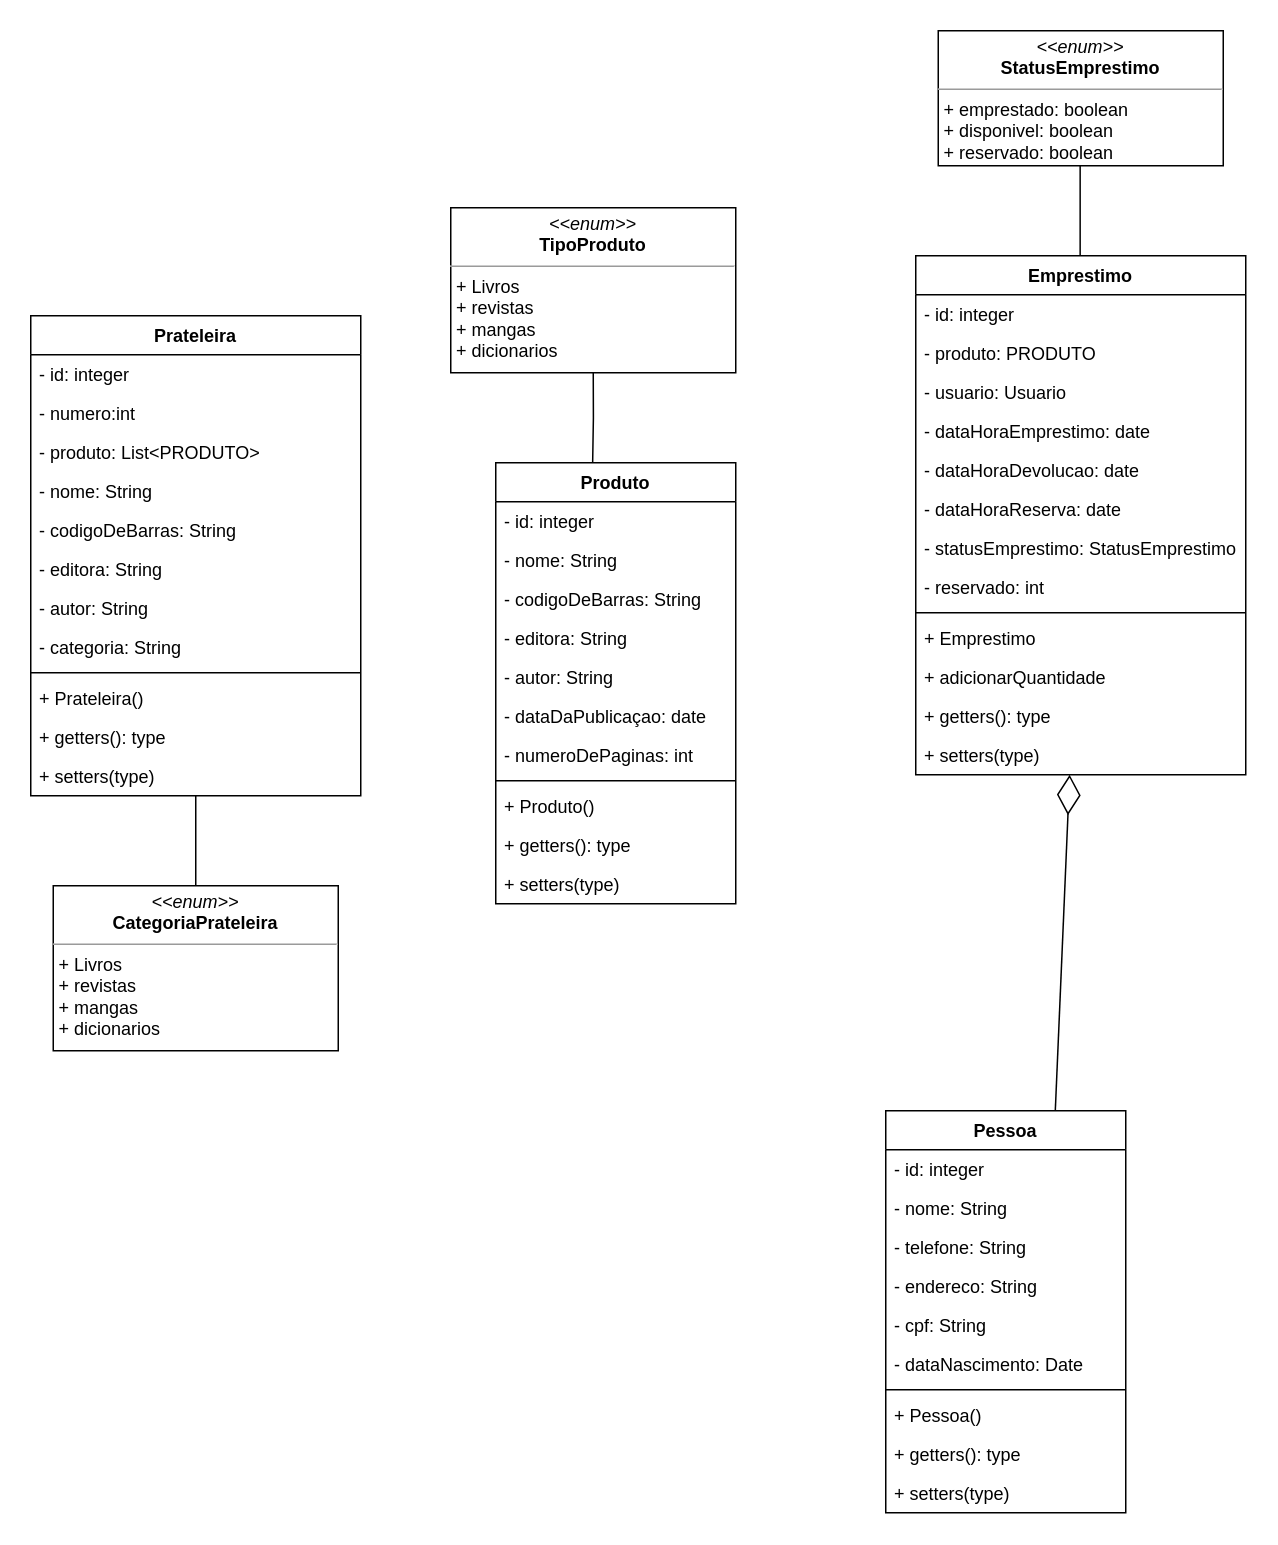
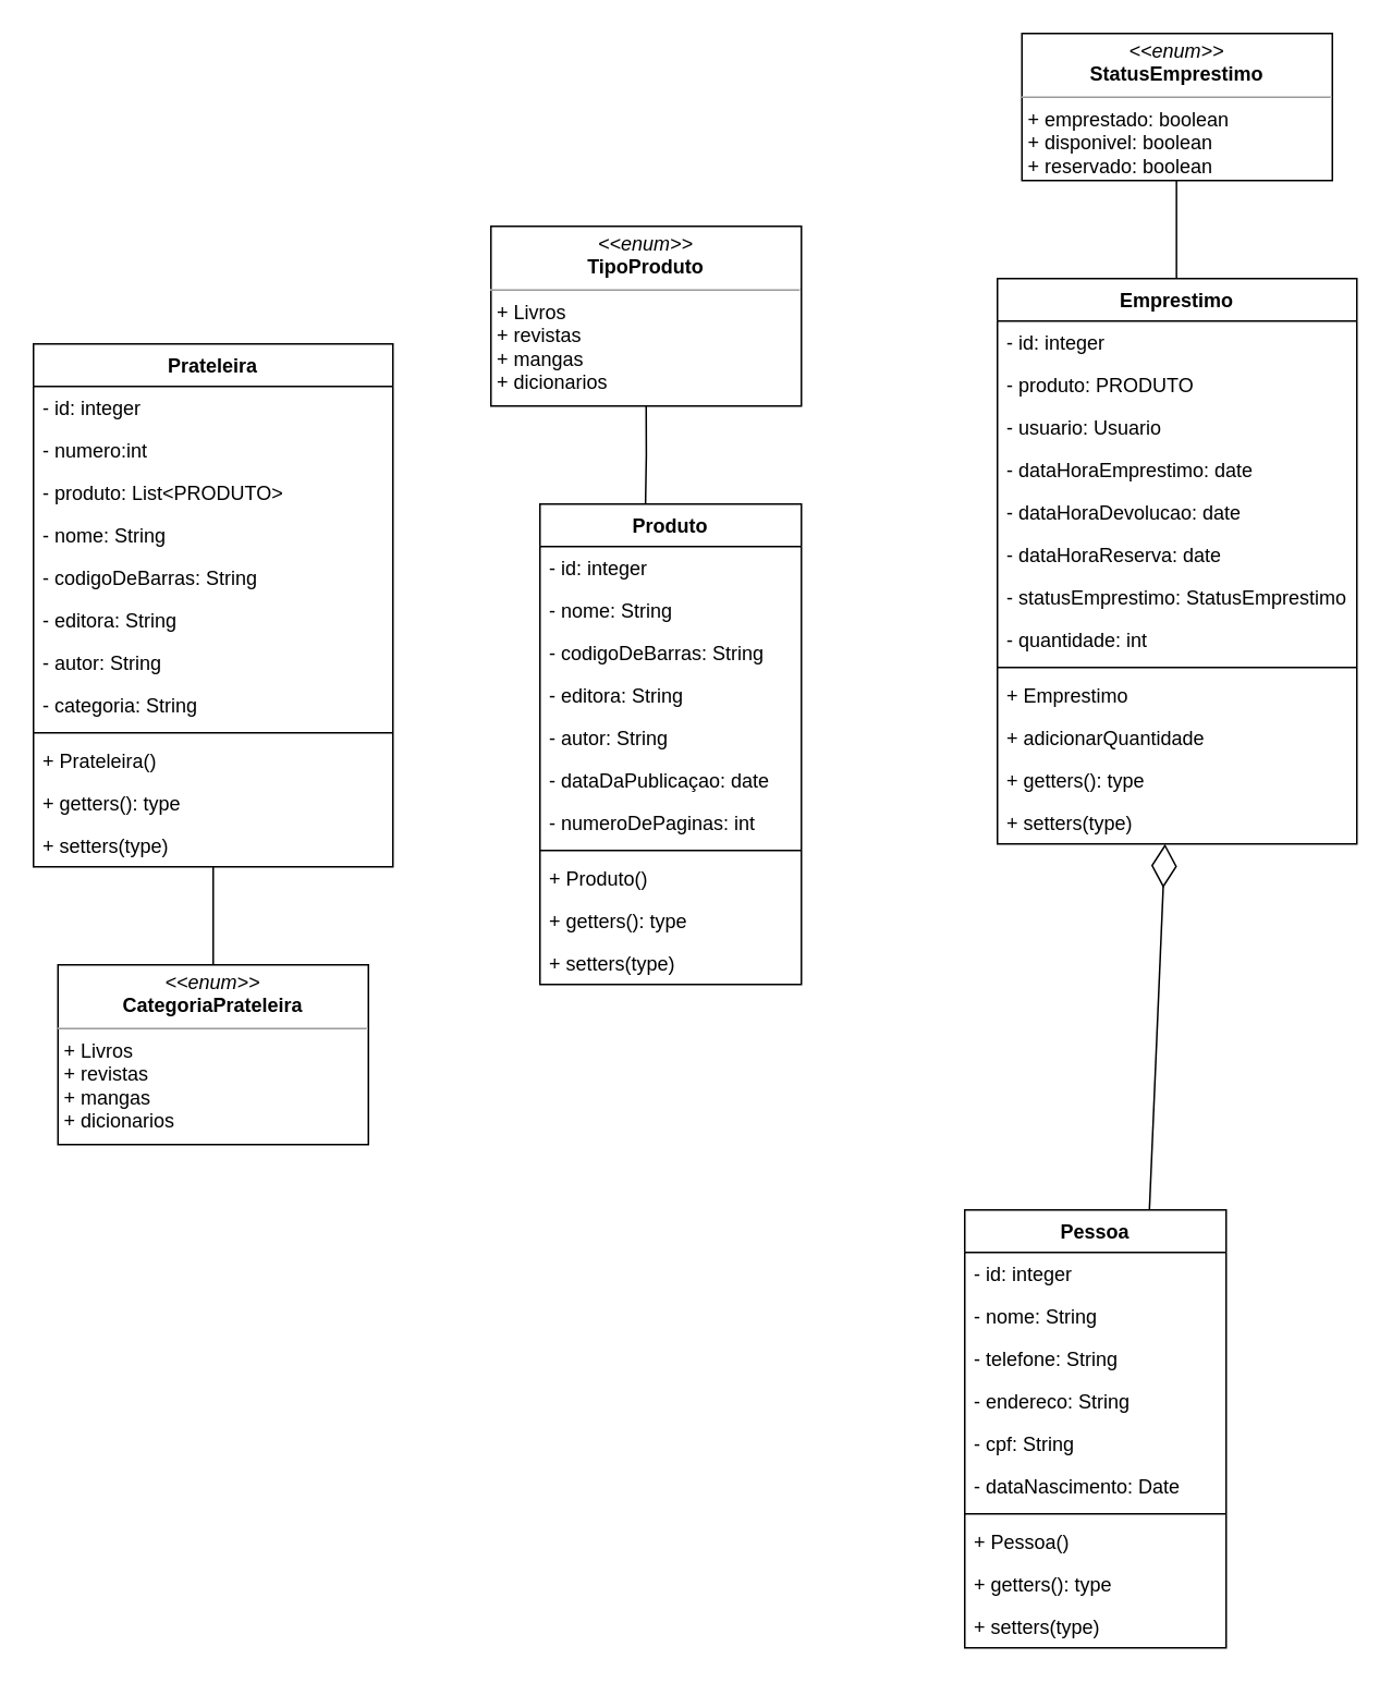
- <mxCell id="23" value="- reservado: int" style="text;strokeColor=none;fillColor=none;align=left;verticalAlign=top;spacingLeft=4;spacingRight=4;overflow=hidden;rotatable=0;points=[[0,0.5],[1,0.5]];portConstraint=eastwest;whiteSpace=wrap;html=1;" vertex="1" parent="15"><mxGeometry y="208" width="220" height="26" as="geometry" /></mxCell>
+ <mxCell id="23" value="- quantidade: int" style="text;strokeColor=none;fillColor=none;align=left;verticalAlign=top;spacingLeft=4;spacingRight=4;overflow=hidden;rotatable=0;points=[[0,0.5],[1,0.5]];portConstraint=eastwest;whiteSpace=wrap;html=1;" vertex="1" parent="15"><mxGeometry y="208" width="220" height="26" as="geometry" /></mxCell>
